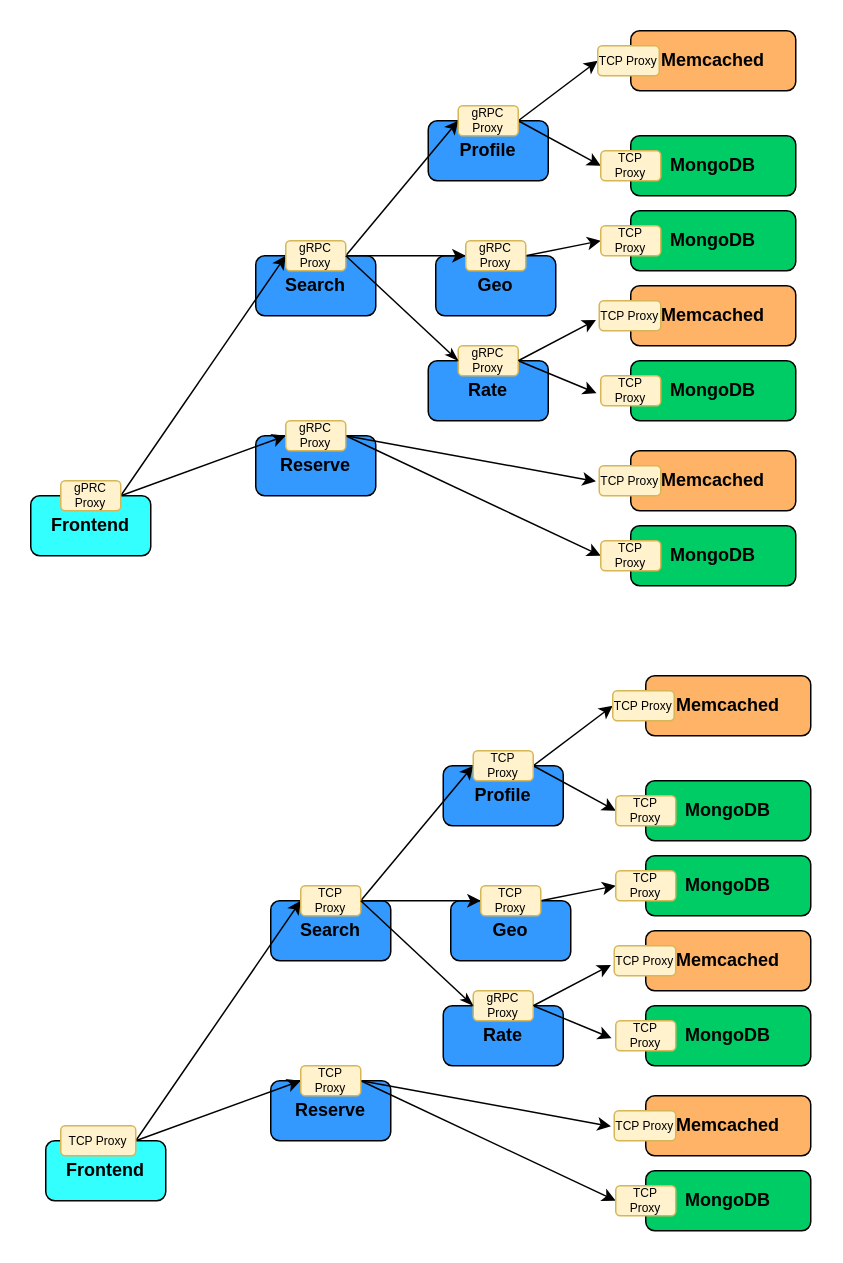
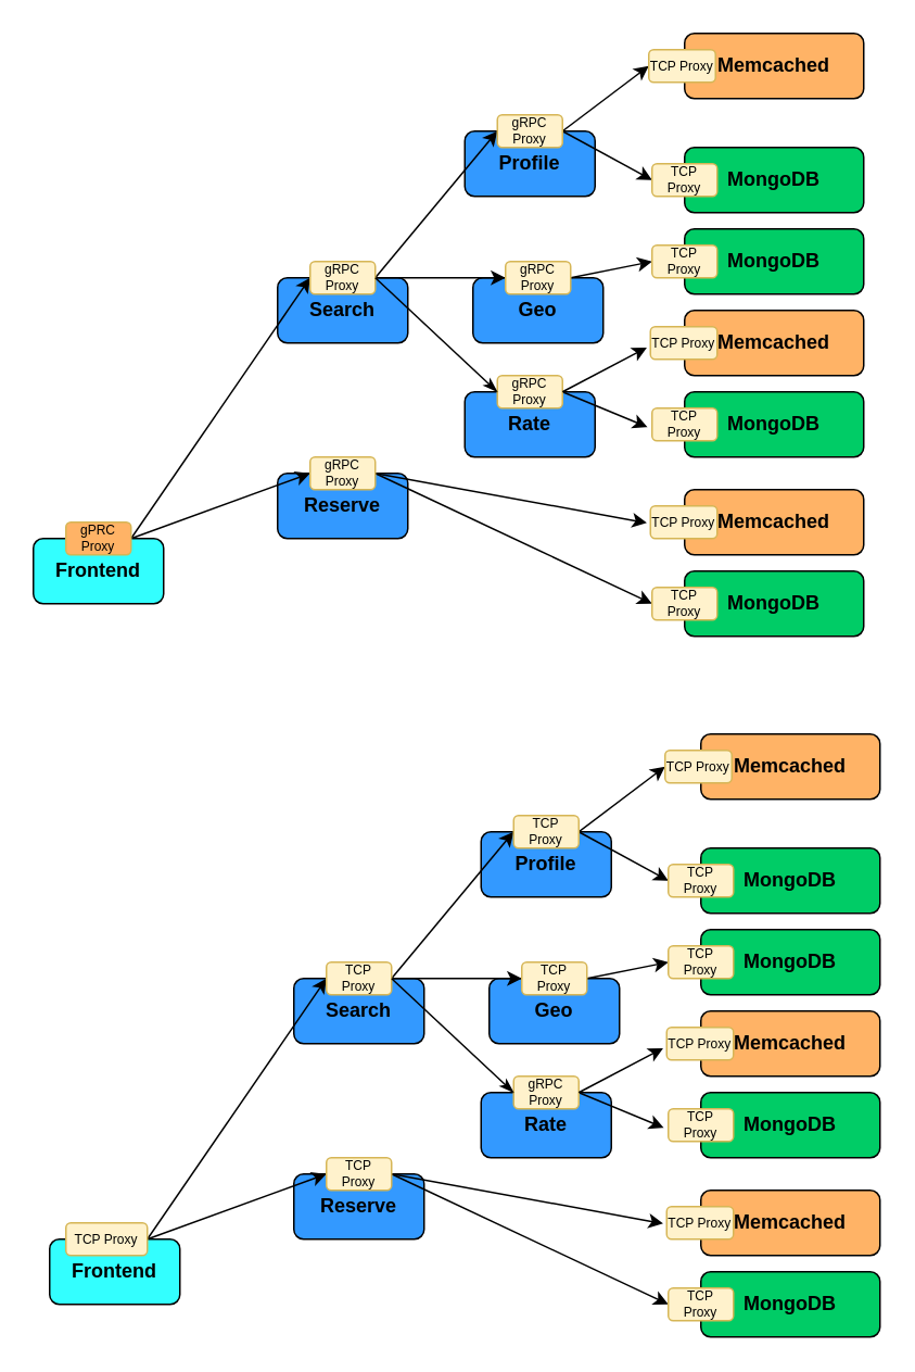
- <mxCell id="26" value="&lt;font style=&quot;font-size: 8px&quot;&gt;gPRC &lt;br&gt;Proxy&lt;/font&gt;" style="rounded=1;whiteSpace=wrap;html=1;fontSize=7;fillColor=#fff2cc;strokeColor=#d6b656;" parent="1" vertex="1"><mxGeometry x="40" y="320" width="40" height="20" as="geometry" /></mxCell>
+ <mxCell id="26" value="&lt;font style=&quot;font-size: 8px&quot;&gt;gPRC &lt;br&gt;Proxy&lt;/font&gt;" style="rounded=1;whiteSpace=wrap;html=1;fontSize=7;fillColor=#ffb366;strokeColor=#d6b656;" parent="1" vertex="1"><mxGeometry x="40" y="320" width="40" height="20" as="geometry" /></mxCell>
